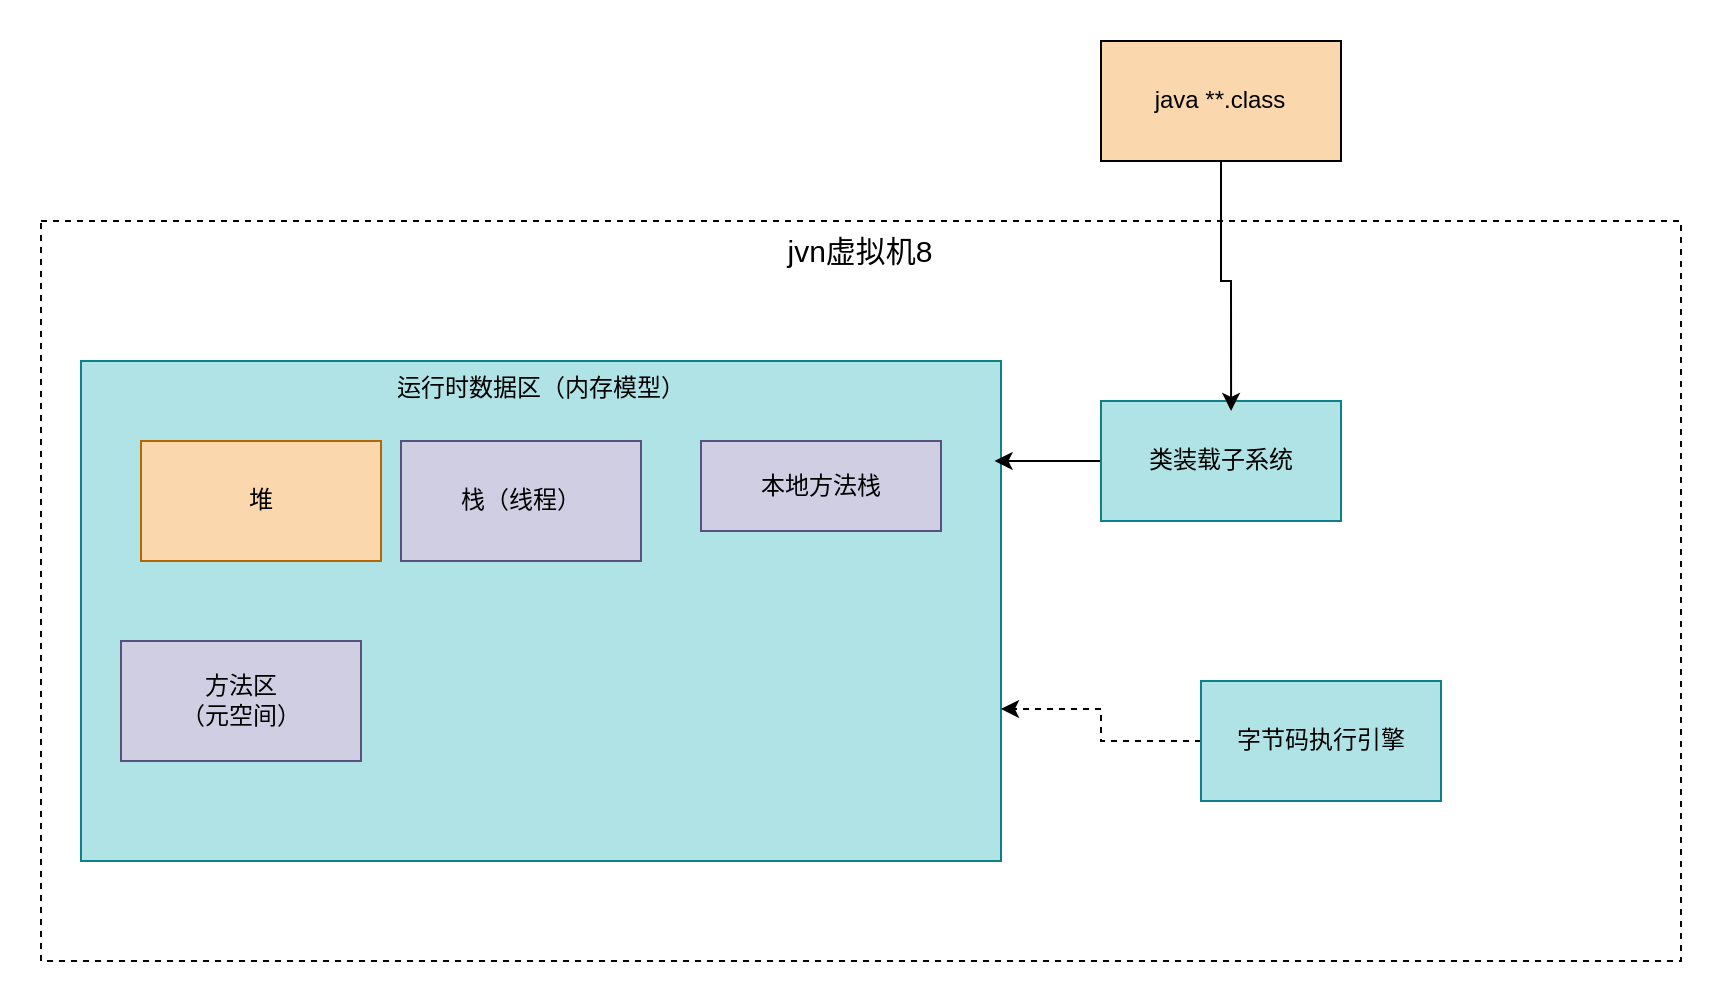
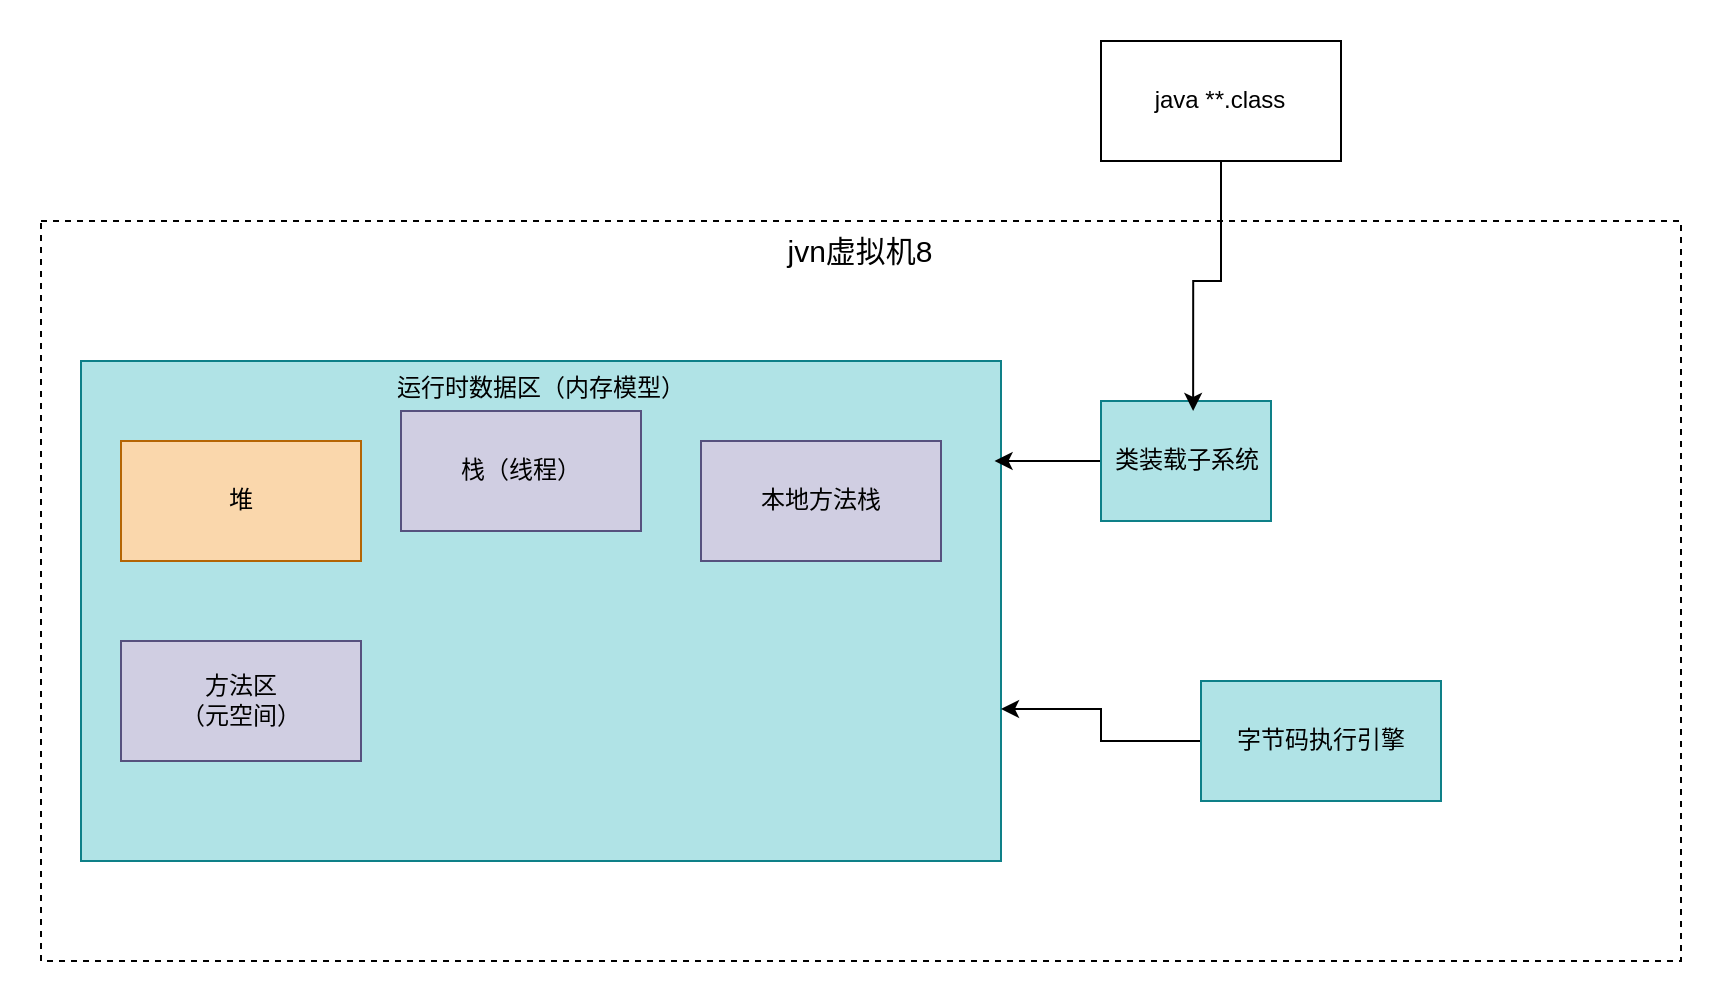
- <mxCell id="13" value="java **.class" style="rounded=0;whiteSpace=wrap;html=1;labelBackgroundColor=none;fontColor=#000000;align=center;fillColor=#fad7ac;" parent="1" vertex="1"><mxGeometry x="550" y="20" width="120" height="60" as="geometry" /></mxCell>
+ <mxCell id="13" value="java **.class" style="rounded=0;whiteSpace=wrap;html=1;labelBackgroundColor=none;fontColor=#000000;align=center;" parent="1" vertex="1"><mxGeometry x="550" y="20" width="120" height="60" as="geometry" /></mxCell>
- <mxCell id="9" value="类装载子系统" style="verticalLabelPosition=middle;verticalAlign=middle;html=1;shape=mxgraph.basic.rect;fillColor2=none;strokeWidth=1;size=20;indent=5;labelBackgroundColor=none;align=center;labelPosition=center;fillColor=#b0e3e6;strokeColor=#0e8088;" parent="1" vertex="1"><mxGeometry x="550" y="200" width="120" height="60" as="geometry" /></mxCell>
+ <mxCell id="9" value="类装载子系统" style="verticalLabelPosition=middle;verticalAlign=middle;html=1;shape=mxgraph.basic.rect;fillColor2=none;strokeWidth=1;size=20;indent=5;labelBackgroundColor=none;align=center;labelPosition=center;fillColor=#b0e3e6;strokeColor=#0e8088;" parent="1" vertex="1"><mxGeometry x="550" y="200" width="85" height="60" as="geometry" /></mxCell>
- <mxCell id="6" value="本地方法栈" style="verticalLabelPosition=middle;verticalAlign=middle;html=1;shape=mxgraph.basic.rect;fillColor2=none;strokeWidth=1;size=20;indent=5;align=center;labelPosition=center;fillColor=#d0cee2;strokeColor=#56517e;" parent="1" vertex="1"><mxGeometry x="350" y="220" width="120" height="45" as="geometry" /></mxCell>
+ <mxCell id="6" value="本地方法栈" style="verticalLabelPosition=middle;verticalAlign=middle;html=1;shape=mxgraph.basic.rect;fillColor2=none;strokeWidth=1;size=20;indent=5;align=center;labelPosition=center;fillColor=#d0cee2;strokeColor=#56517e;" parent="1" vertex="1"><mxGeometry x="350" y="220" width="120" height="60" as="geometry" /></mxCell>
- <mxCell id="4" value="堆" style="verticalLabelPosition=middle;verticalAlign=middle;html=1;shape=mxgraph.basic.rect;fillColor2=none;strokeWidth=1;size=20;indent=5;align=center;labelPosition=center;horizontal=1;fillColor=#fad7ac;strokeColor=#b46504;" parent="1" vertex="1"><mxGeometry x="70" y="220" width="120" height="60" as="geometry" /></mxCell>
+ <mxCell id="4" value="堆" style="verticalLabelPosition=middle;verticalAlign=middle;html=1;shape=mxgraph.basic.rect;fillColor2=none;strokeWidth=1;size=20;indent=5;align=center;labelPosition=center;horizontal=1;fillColor=#fad7ac;strokeColor=#b46504;" parent="1" vertex="1"><mxGeometry x="60" y="220" width="120" height="60" as="geometry" /></mxCell>
- <mxCell id="5" value="栈（线程）" style="verticalLabelPosition=middle;verticalAlign=middle;html=1;shape=mxgraph.basic.rect;fillColor2=none;strokeWidth=1;size=20;indent=5;align=center;labelPosition=center;fillColor=#d0cee2;strokeColor=#56517e;" parent="1" vertex="1"><mxGeometry x="200" y="220" width="120" height="60" as="geometry" /></mxCell>
+ <mxCell id="5" value="栈（线程）" style="verticalLabelPosition=middle;verticalAlign=middle;html=1;shape=mxgraph.basic.rect;fillColor2=none;strokeWidth=1;size=20;indent=5;align=center;labelPosition=center;fillColor=#d0cee2;strokeColor=#56517e;" parent="1" vertex="1"><mxGeometry x="200" y="205" width="120" height="60" as="geometry" /></mxCell>
- <mxCell id="10" style="edgeStyle=orthogonalEdgeStyle;rounded=0;orthogonalLoop=1;jettySize=auto;html=1;entryX=1;entryY=0.696;entryDx=0;entryDy=0;entryPerimeter=0;fontColor=#000000;dashed=1;" parent="1" source="11" target="3" edge="1"><mxGeometry relative="1" as="geometry" /></mxCell>
+ <mxCell id="10" style="edgeStyle=orthogonalEdgeStyle;rounded=0;orthogonalLoop=1;jettySize=auto;html=1;entryX=1;entryY=0.696;entryDx=0;entryDy=0;entryPerimeter=0;fontColor=#000000;" parent="1" source="11" target="3" edge="1"><mxGeometry relative="1" as="geometry" /></mxCell>
